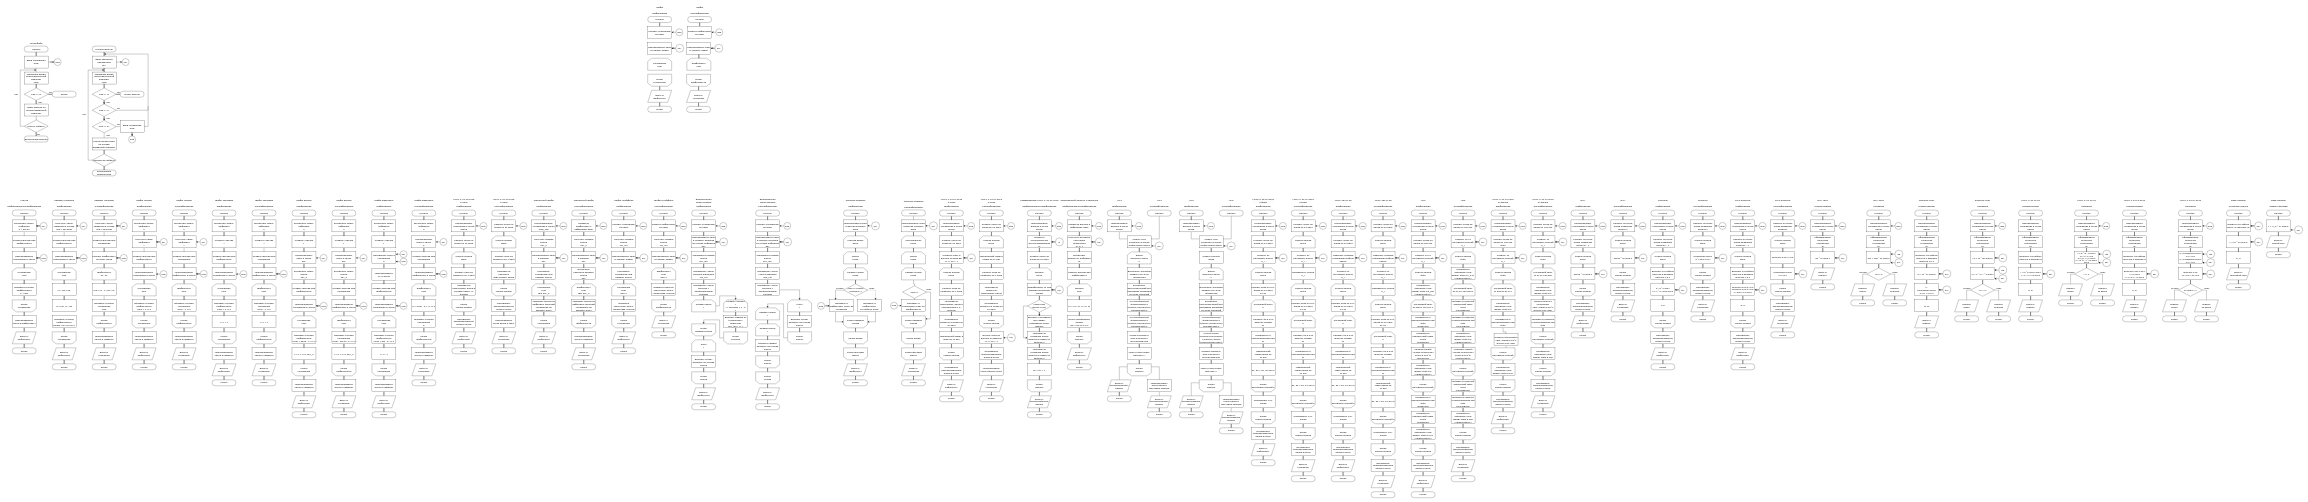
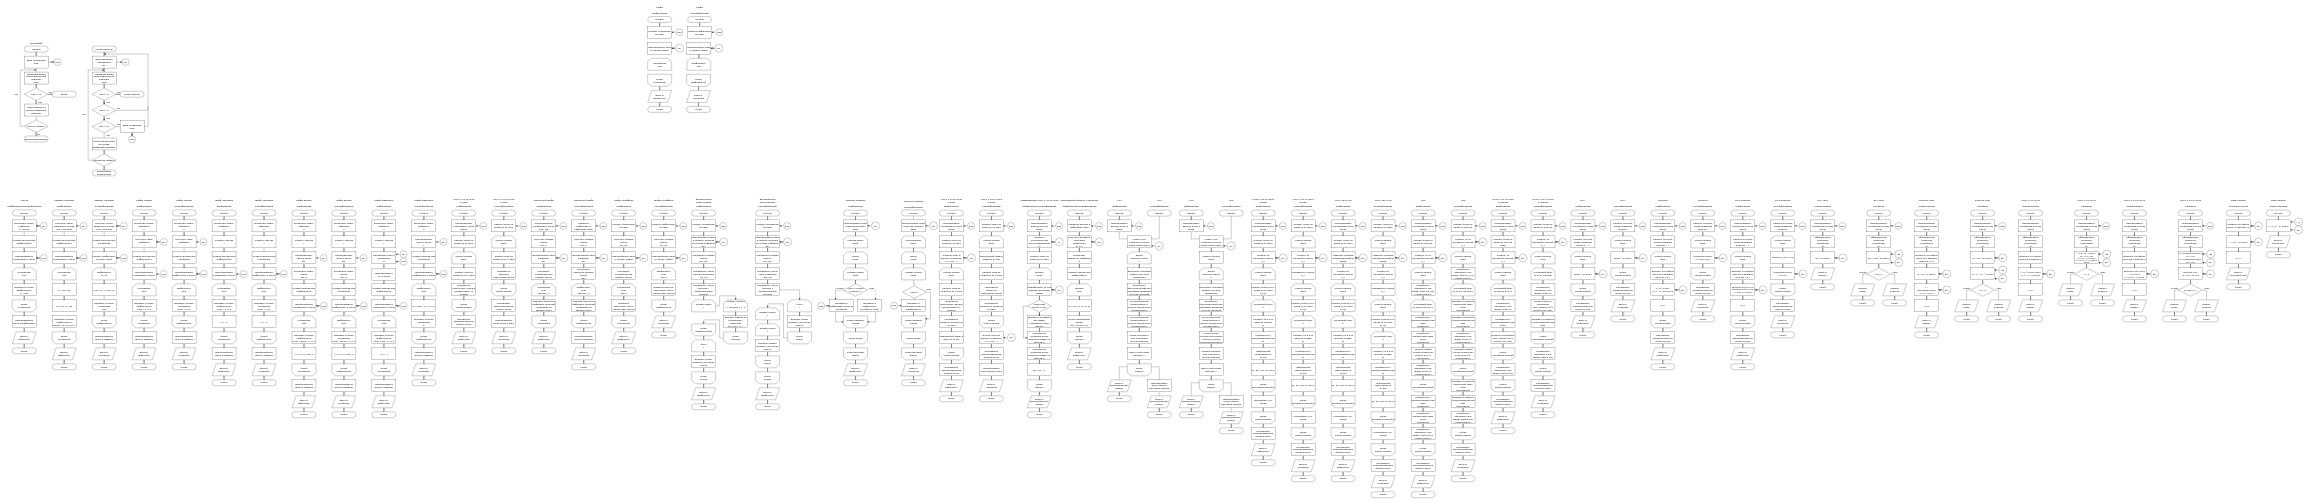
+ <mxCell id="1583" style="edgeStyle=orthogonalEdgeStyle;rounded=0;orthogonalLoop=1;jettySize=auto;html=1;entryX=1.011;entryY=0.181;entryDx=0;entryDy=0;entryPerimeter=0;strokeColor=default;align=center;verticalAlign=middle;fontFamily=Helvetica;fontSize=11;fontColor=default;labelBackgroundColor=default;endArrow=classic;endFill=1;" edge="1" parent="1" source="1581" target="1580"><mxGeometry relative="1" as="geometry" /></mxCell>
+ <mxCell id="1581" value="y_b" style="ellipse;whiteSpace=wrap;html=1;aspect=fixed;fontFamily=Helvetica;fontSize=11;fontColor=default;" vertex="1" parent="1"><mxGeometry x="11476" y="1090" width="40" height="40" as="geometry" /></mxCell>
- <mxCell id="1185" value="&lt;font style=&quot;font-size: 8px;&quot;&gt;Произвести R преобразования (сдвиг | уножение в GF(2^8) многочлен 0x1c3 | сдвиг)&lt;/font&gt;" style="rounded=0;whiteSpace=wrap;html=1;" parent="1" vertex="1"><mxGeometry x="7470" y="1670" width="120" height="60" as="geometry" /></mxCell>
+ <mxCell id="1185" value="&lt;font style=&quot;font-size: 8px;&quot;&gt;Произвести R преобразования (сдвиг | уножение в GF(2^8) многочлен 0x1c3 | сдвиг)&lt;/font&gt;" style="rounded=0;whiteSpace=wrap;html=1;" parent="1" vertex="1"><mxGeometry x="7455" y="1660" width="120" height="60" as="geometry" /></mxCell>
